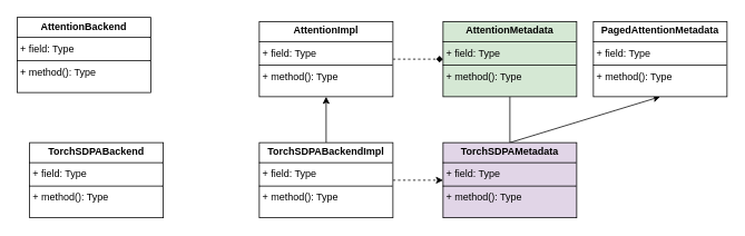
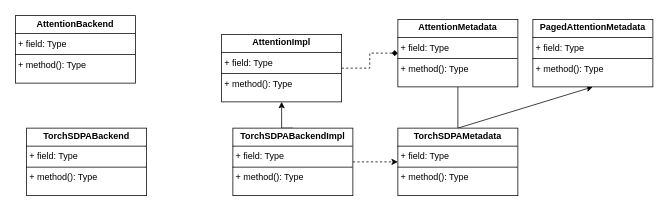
- <mxCell id="8" value="&lt;p style=&quot;margin:0px;margin-top:4px;text-align:center;&quot;&gt;&lt;span style=&quot;background-color: initial; text-align: left;&quot;&gt;&lt;b&gt;AttentionImpl&lt;/b&gt;&lt;/span&gt;&lt;/p&gt;&lt;hr size=&quot;1&quot; style=&quot;border-style:solid;&quot;&gt;&lt;p style=&quot;margin:0px;margin-left:4px;&quot;&gt;+ field: Type&lt;/p&gt;&lt;hr size=&quot;1&quot; style=&quot;border-style:solid;&quot;&gt;&lt;p style=&quot;margin:0px;margin-left:4px;&quot;&gt;+ method(): Type&lt;/p&gt;" style="verticalAlign=top;align=left;overflow=fill;html=1;whiteSpace=wrap;" vertex="1" parent="1"><mxGeometry x="310" y="25" width="160" height="90" as="geometry" /></mxCell>
+ <mxCell id="8" value="&lt;p style=&quot;margin:0px;margin-top:4px;text-align:center;&quot;&gt;&lt;span style=&quot;background-color: initial; text-align: left;&quot;&gt;&lt;b&gt;AttentionImpl&lt;/b&gt;&lt;/span&gt;&lt;/p&gt;&lt;hr size=&quot;1&quot; style=&quot;border-style:solid;&quot;&gt;&lt;p style=&quot;margin:0px;margin-left:4px;&quot;&gt;+ field: Type&lt;/p&gt;&lt;hr size=&quot;1&quot; style=&quot;border-style:solid;&quot;&gt;&lt;p style=&quot;margin:0px;margin-left:4px;&quot;&gt;+ method(): Type&lt;/p&gt;" style="verticalAlign=top;align=left;overflow=fill;html=1;whiteSpace=wrap;" vertex="1" parent="1"><mxGeometry x="295" y="45" width="160" height="90" as="geometry" /></mxCell>
- <mxCell id="12" value="&lt;p style=&quot;text-align: center; margin: 4px 0px 0px;&quot;&gt;&lt;b&gt;AttentionMetadata&lt;/b&gt;&lt;br&gt;&lt;/p&gt;&lt;hr size=&quot;1&quot; style=&quot;border-style:solid;&quot;&gt;&lt;p style=&quot;margin:0px;margin-left:4px;&quot;&gt;+ field: Type&lt;/p&gt;&lt;hr size=&quot;1&quot; style=&quot;border-style:solid;&quot;&gt;&lt;p style=&quot;margin:0px;margin-left:4px;&quot;&gt;+ method(): Type&lt;/p&gt;" style="verticalAlign=top;align=left;overflow=fill;html=1;whiteSpace=wrap;fillColor=#d5e8d4;" vertex="1" parent="1"><mxGeometry x="530" y="25" width="160" height="90" as="geometry" /></mxCell>
+ <mxCell id="12" value="&lt;p style=&quot;text-align: center; margin: 4px 0px 0px;&quot;&gt;&lt;b&gt;AttentionMetadata&lt;/b&gt;&lt;br&gt;&lt;/p&gt;&lt;hr size=&quot;1&quot; style=&quot;border-style:solid;&quot;&gt;&lt;p style=&quot;margin:0px;margin-left:4px;&quot;&gt;+ field: Type&lt;/p&gt;&lt;hr size=&quot;1&quot; style=&quot;border-style:solid;&quot;&gt;&lt;p style=&quot;margin:0px;margin-left:4px;&quot;&gt;+ method(): Type&lt;/p&gt;" style="verticalAlign=top;align=left;overflow=fill;html=1;whiteSpace=wrap;" vertex="1" parent="1"><mxGeometry x="530" y="25" width="160" height="90" as="geometry" /></mxCell>
- <mxCell id="11" value="&lt;p style=&quot;text-align: center; margin: 4px 0px 0px;&quot;&gt;&lt;b&gt;TorchSDPAMetadata&lt;/b&gt;&lt;br&gt;&lt;/p&gt;&lt;hr size=&quot;1&quot; style=&quot;border-style:solid;&quot;&gt;&lt;p style=&quot;margin:0px;margin-left:4px;&quot;&gt;+ field: Type&lt;/p&gt;&lt;hr size=&quot;1&quot; style=&quot;border-style:solid;&quot;&gt;&lt;p style=&quot;margin:0px;margin-left:4px;&quot;&gt;+ method(): Type&lt;/p&gt;" style="verticalAlign=top;align=left;overflow=fill;html=1;whiteSpace=wrap;fillColor=#e1d5e7;" vertex="1" parent="1"><mxGeometry x="530" y="170" width="160" height="90" as="geometry" /></mxCell>
+ <mxCell id="11" value="&lt;p style=&quot;text-align: center; margin: 4px 0px 0px;&quot;&gt;&lt;b&gt;TorchSDPAMetadata&lt;/b&gt;&lt;br&gt;&lt;/p&gt;&lt;hr size=&quot;1&quot; style=&quot;border-style:solid;&quot;&gt;&lt;p style=&quot;margin:0px;margin-left:4px;&quot;&gt;+ field: Type&lt;/p&gt;&lt;hr size=&quot;1&quot; style=&quot;border-style:solid;&quot;&gt;&lt;p style=&quot;margin:0px;margin-left:4px;&quot;&gt;+ method(): Type&lt;/p&gt;" style="verticalAlign=top;align=left;overflow=fill;html=1;whiteSpace=wrap;" vertex="1" parent="1"><mxGeometry x="530" y="170" width="160" height="90" as="geometry" /></mxCell>
